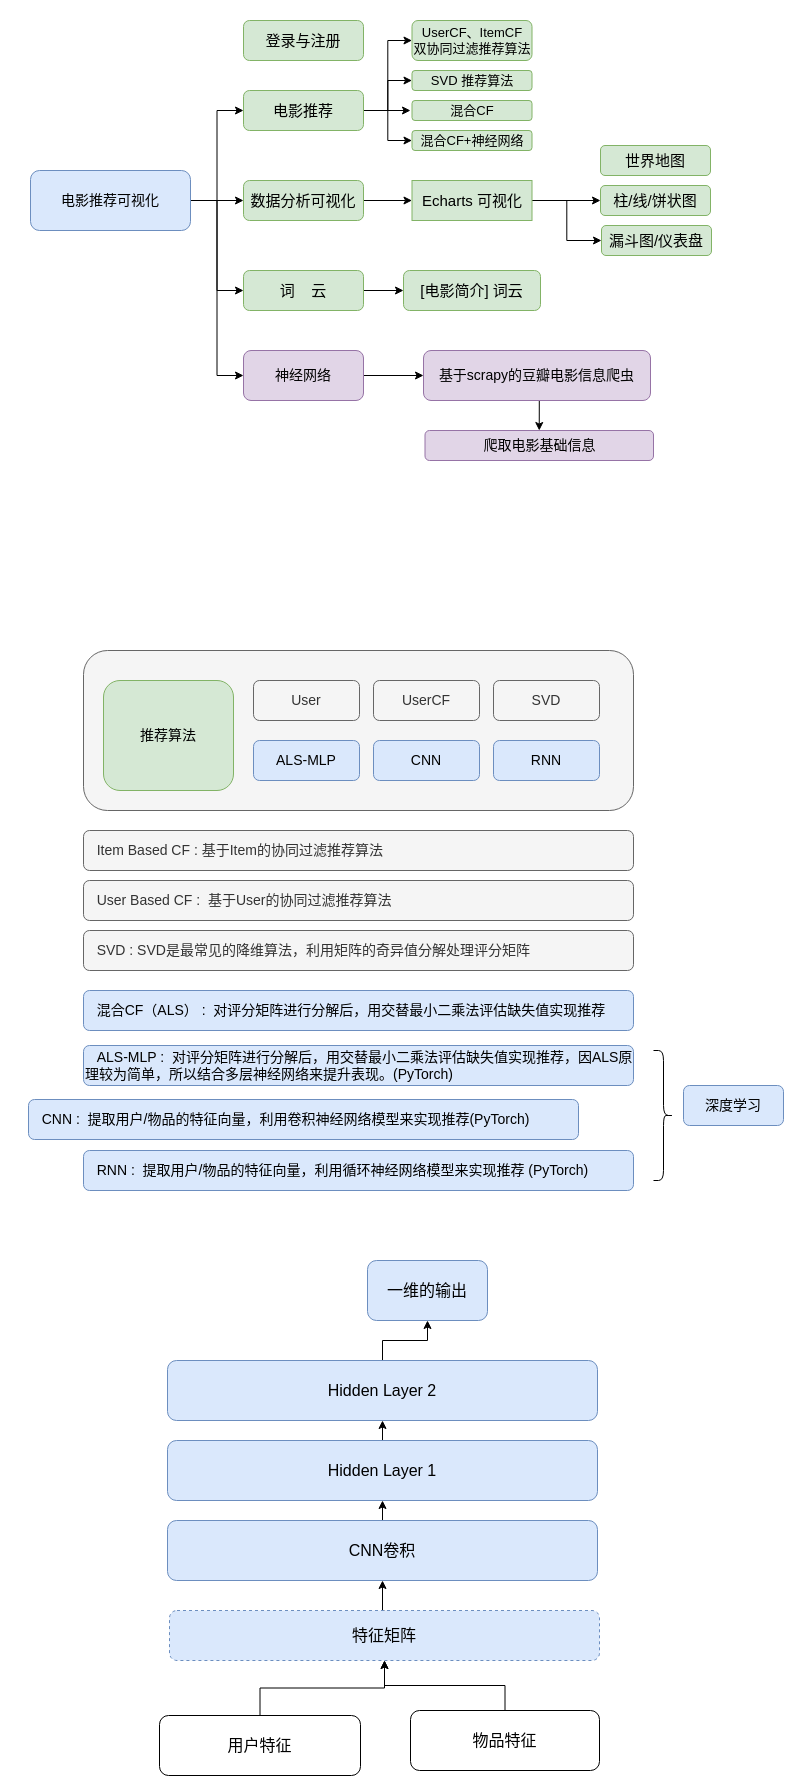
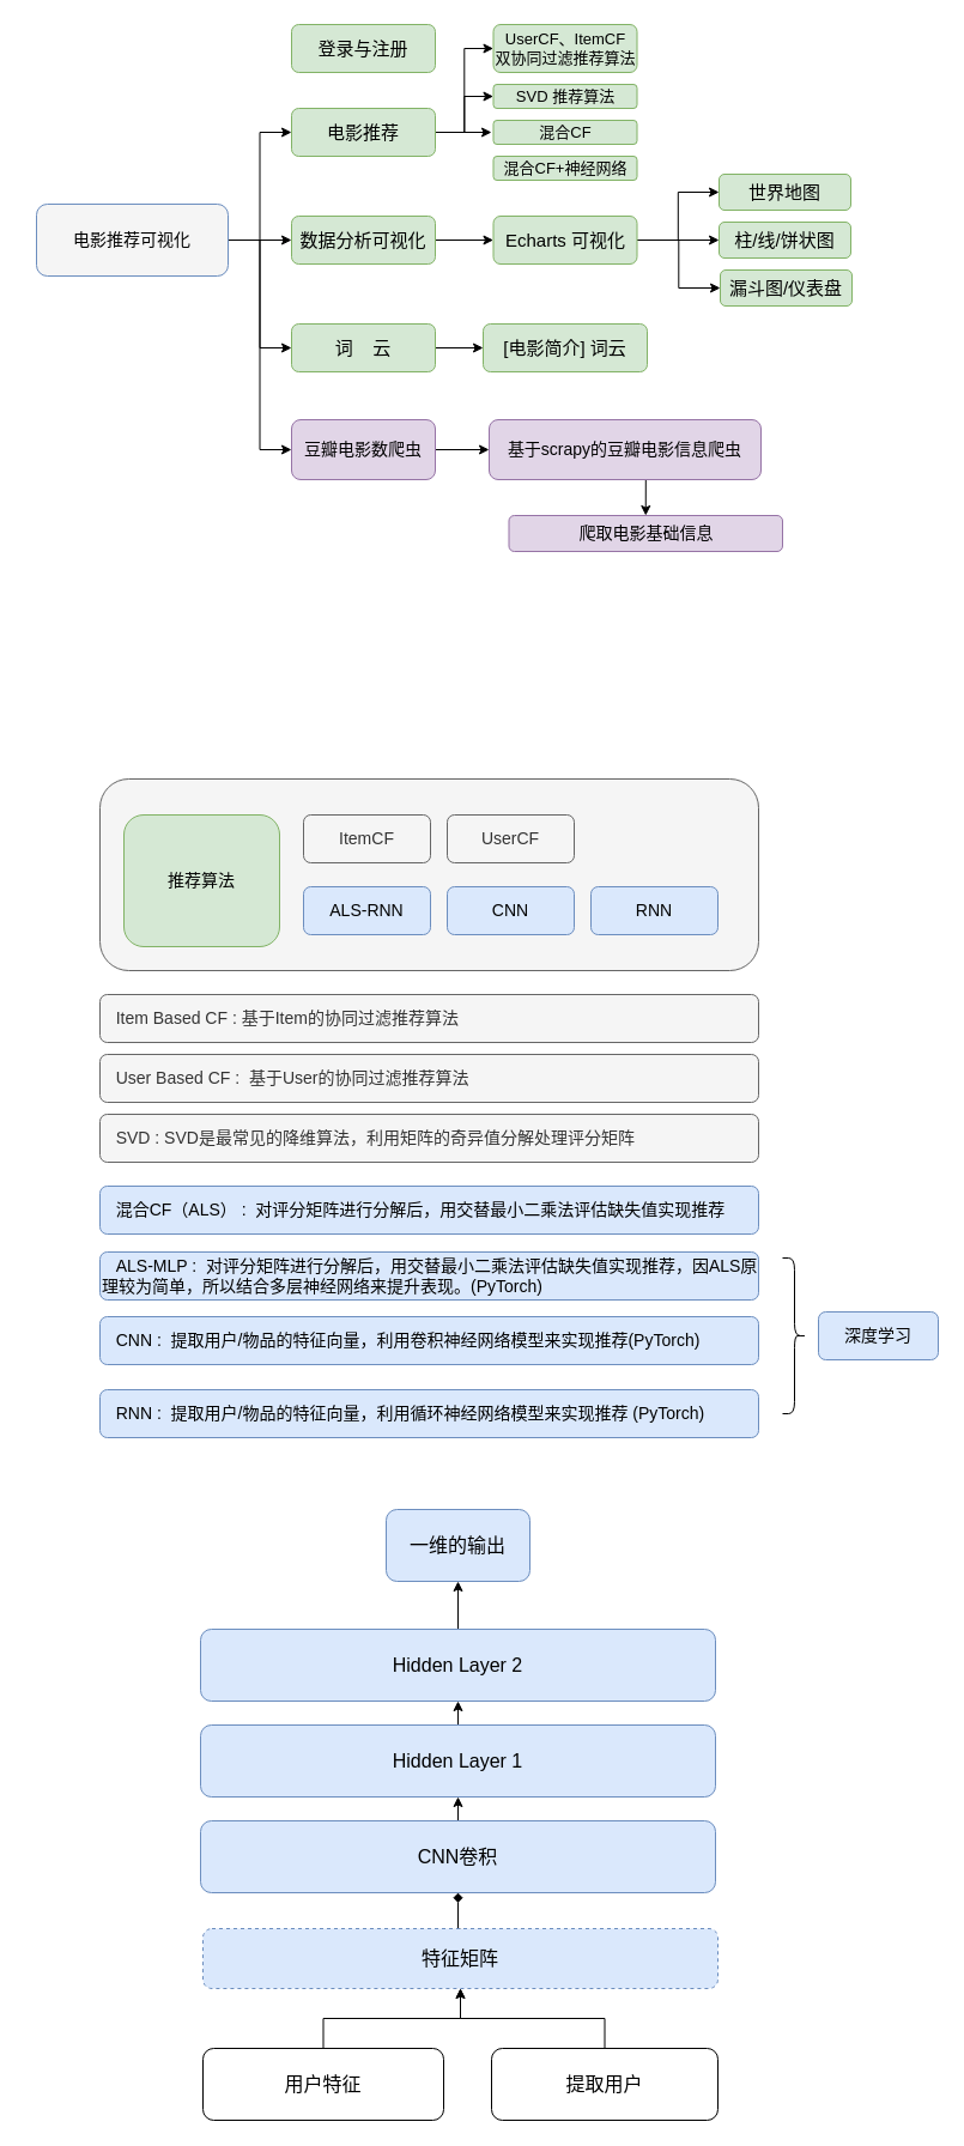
- <mxCell id="37" style="edgeStyle=orthogonalEdgeStyle;rounded=0;orthogonalLoop=1;jettySize=auto;html=1;exitX=1;exitY=0.5;exitDx=0;exitDy=0;entryX=0;entryY=0.5;entryDx=0;entryDy=0;" parent="1" source="38" target="55" edge="1"><mxGeometry relative="1" as="geometry" /></mxCell>
+ <mxCell id="41" style="edgeStyle=orthogonalEdgeStyle;rounded=0;orthogonalLoop=1;jettySize=auto;html=1;exitX=1;exitY=0.5;exitDx=0;exitDy=0;entryX=0;entryY=0.5;entryDx=0;entryDy=0;fontSize=13;" parent="1" source="44" target="45" edge="1"><mxGeometry relative="1" as="geometry" /></mxCell>
- <mxCell id="27" value="电影推荐可视化" style="rounded=1;whiteSpace=wrap;html=1;fontSize=14;fillColor=#dae8fc;strokeColor=#6c8ebf;" parent="1" vertex="1"><mxGeometry x="30" y="170" width="160" height="60" as="geometry" /></mxCell>
+ <mxCell id="27" value="电影推荐可视化" style="rounded=1;whiteSpace=wrap;html=1;fontSize=14;fillColor=#f5f5f5;strokeColor=#6c8ebf;" parent="1" vertex="1"><mxGeometry x="30" y="170" width="160" height="60" as="geometry" /></mxCell>
- <mxCell id="44" value="Echarts 可视化" style="whiteSpace=wrap;html=1;fontSize=15;fillColor=#d5e8d4;strokeColor=#82b366;rounded=0;" parent="1" vertex="1"><mxGeometry x="411.5" y="180" width="120" height="40" as="geometry" /></mxCell>
+ <mxCell id="44" value="Echarts 可视化" style="rounded=1;whiteSpace=wrap;html=1;fontSize=15;fillColor=#d5e8d4;strokeColor=#82b366;" parent="1" vertex="1"><mxGeometry x="411.5" y="180" width="120" height="40" as="geometry" /></mxCell>
- <mxCell id="3" value="神经网络" style="rounded=1;whiteSpace=wrap;html=1;fillColor=#e1d5e7;strokeColor=#9673a6;fontSize=14;" parent="1" vertex="1"><mxGeometry x="243" y="350" width="120" height="50" as="geometry" /></mxCell>
+ <mxCell id="3" value="豆瓣电影数爬虫" style="rounded=1;whiteSpace=wrap;html=1;fillColor=#e1d5e7;strokeColor=#9673a6;fontSize=14;" parent="1" vertex="1"><mxGeometry x="243" y="350" width="120" height="50" as="geometry" /></mxCell>
- <mxCell id="5" value="基于scrapy的豆瓣电影信息爬虫" style="rounded=1;whiteSpace=wrap;html=1;fillColor=#e1d5e7;strokeColor=#9673a6;fontSize=14;" parent="1" vertex="1"><mxGeometry x="423" y="350" width="227" height="50" as="geometry" /></mxCell>
+ <mxCell id="5" value="基于scrapy的豆瓣电影信息爬虫" style="rounded=1;whiteSpace=wrap;html=1;fillColor=#e1d5e7;strokeColor=#9673a6;fontSize=14;" parent="1" vertex="1"><mxGeometry x="408" y="350" width="227" height="50" as="geometry" /></mxCell>
- <mxCell id="9" value="User" style="rounded=1;whiteSpace=wrap;html=1;fontSize=14;fillColor=#f5f5f5;strokeColor=#666666;fontColor=#333333;" parent="1" vertex="1"><mxGeometry x="253" y="680" width="106" height="40" as="geometry" /></mxCell>
+ <mxCell id="9" value="ItemCF" style="rounded=1;whiteSpace=wrap;html=1;fontSize=14;fillColor=#f5f5f5;strokeColor=#666666;fontColor=#333333;" parent="1" vertex="1"><mxGeometry x="253" y="680" width="106" height="40" as="geometry" /></mxCell>
- <mxCell id="11" value="SVD" style="rounded=1;whiteSpace=wrap;html=1;fontSize=14;fillColor=#f5f5f5;strokeColor=#666666;fontColor=#333333;" parent="1" vertex="1"><mxGeometry x="493" y="680" width="106" height="40" as="geometry" /></mxCell>
- <mxCell id="12" value="ALS-MLP" style="rounded=1;whiteSpace=wrap;html=1;fontSize=14;fillColor=#dae8fc;strokeColor=#6c8ebf;" parent="1" vertex="1"><mxGeometry x="253" y="740" width="106" height="40" as="geometry" /></mxCell>
+ <mxCell id="12" value="ALS-RNN" style="rounded=1;whiteSpace=wrap;html=1;fontSize=14;fillColor=#dae8fc;strokeColor=#6c8ebf;" parent="1" vertex="1"><mxGeometry x="253" y="740" width="106" height="40" as="geometry" /></mxCell>
- <mxCell id="22" value="深度学习" style="rounded=1;whiteSpace=wrap;html=1;fontSize=14;fillColor=#dae8fc;strokeColor=#6c8ebf;align=center;" parent="1" vertex="1"><mxGeometry x="683" y="1085" width="100" height="40" as="geometry" /></mxCell>
+ <mxCell id="22" value="深度学习" style="rounded=1;whiteSpace=wrap;html=1;fontSize=14;fillColor=#dae8fc;strokeColor=#6c8ebf;align=center;" parent="1" vertex="1"><mxGeometry x="683" y="1095" width="100" height="40" as="geometry" /></mxCell>
- <mxCell id="19" value="&amp;nbsp; &amp;nbsp;CNN :&amp;nbsp; 提取用户/物品的特征向量，利用卷积神经网络模型来实现推荐(PyTorch)" style="rounded=1;whiteSpace=wrap;html=1;fontSize=14;fillColor=#dae8fc;strokeColor=#6c8ebf;align=left;" parent="1" vertex="1"><mxGeometry x="28" y="1099" width="550" height="40" as="geometry" /></mxCell>
+ <mxCell id="19" value="&amp;nbsp; &amp;nbsp;CNN :&amp;nbsp; 提取用户/物品的特征向量，利用卷积神经网络模型来实现推荐(PyTorch)" style="rounded=1;whiteSpace=wrap;html=1;fontSize=14;fillColor=#dae8fc;strokeColor=#6c8ebf;align=left;" parent="1" vertex="1"><mxGeometry x="83" y="1099" width="550" height="40" as="geometry" /></mxCell>
- <mxCell id="20" value="&amp;nbsp; &amp;nbsp;RNN :&amp;nbsp; 提取用户/物品的特征向量，利用循环神经网络模型来实现推荐 (PyTorch)" style="rounded=1;whiteSpace=wrap;html=1;fontSize=14;fillColor=#dae8fc;strokeColor=#6c8ebf;align=left;" parent="1" vertex="1"><mxGeometry x="83" y="1150" width="550" height="40" as="geometry" /></mxCell>
+ <mxCell id="20" value="&amp;nbsp; &amp;nbsp;RNN :&amp;nbsp; 提取用户/物品的特征向量，利用循环神经网络模型来实现推荐 (PyTorch)" style="rounded=1;whiteSpace=wrap;html=1;fontSize=14;fillColor=#dae8fc;strokeColor=#6c8ebf;align=left;" parent="1" vertex="1"><mxGeometry x="83" y="1160" width="550" height="40" as="geometry" /></mxCell>
- <mxCell id="64" value="一维的输出" style="rounded=1;whiteSpace=wrap;html=1;fillColor=#dae8fc;strokeColor=#6c8ebf;fontSize=16;" vertex="1" parent="1"><mxGeometry x="367" y="1260" width="120" height="60" as="geometry" /></mxCell>
+ <mxCell id="64" value="一维的输出" style="rounded=1;whiteSpace=wrap;html=1;fillColor=#dae8fc;strokeColor=#6c8ebf;fontSize=16;" vertex="1" parent="1"><mxGeometry x="322" y="1260" width="120" height="60" as="geometry" /></mxCell>
- <mxCell id="56" style="edgeStyle=orthogonalEdgeStyle;rounded=0;orthogonalLoop=1;jettySize=auto;html=1;exitX=0.5;exitY=0;exitDx=0;exitDy=0;entryX=0.5;entryY=1;entryDx=0;entryDy=0;fontSize=16;" edge="1" parent="1" source="57" target="59"><mxGeometry relative="1" as="geometry" /></mxCell>
+ <mxCell id="56" style="edgeStyle=orthogonalEdgeStyle;rounded=0;orthogonalLoop=1;jettySize=auto;html=1;exitX=0.5;exitY=0;exitDx=0;exitDy=0;entryX=0.5;entryY=1;entryDx=0;entryDy=0;fontSize=16;endArrow=diamond;" edge="1" parent="1" source="57" target="59"><mxGeometry relative="1" as="geometry" /></mxCell>
- <mxCell id="68" value="物品特征" style="rounded=1;whiteSpace=wrap;html=1;fontSize=16;" vertex="1" parent="1"><mxGeometry x="410" y="1710" width="189" height="60" as="geometry" /></mxCell>
+ <mxCell id="68" value="提取用户" style="rounded=1;whiteSpace=wrap;html=1;fontSize=16;" vertex="1" parent="1"><mxGeometry x="410" y="1710" width="189" height="60" as="geometry" /></mxCell>
- <mxCell id="66" value="用户特征" style="rounded=1;whiteSpace=wrap;html=1;fontSize=16;" vertex="1" parent="1"><mxGeometry x="159" y="1715" width="201" height="60" as="geometry" /></mxCell>
+ <mxCell id="66" value="用户特征" style="rounded=1;whiteSpace=wrap;html=1;fontSize=16;" vertex="1" parent="1"><mxGeometry x="169" y="1710" width="201" height="60" as="geometry" /></mxCell>
